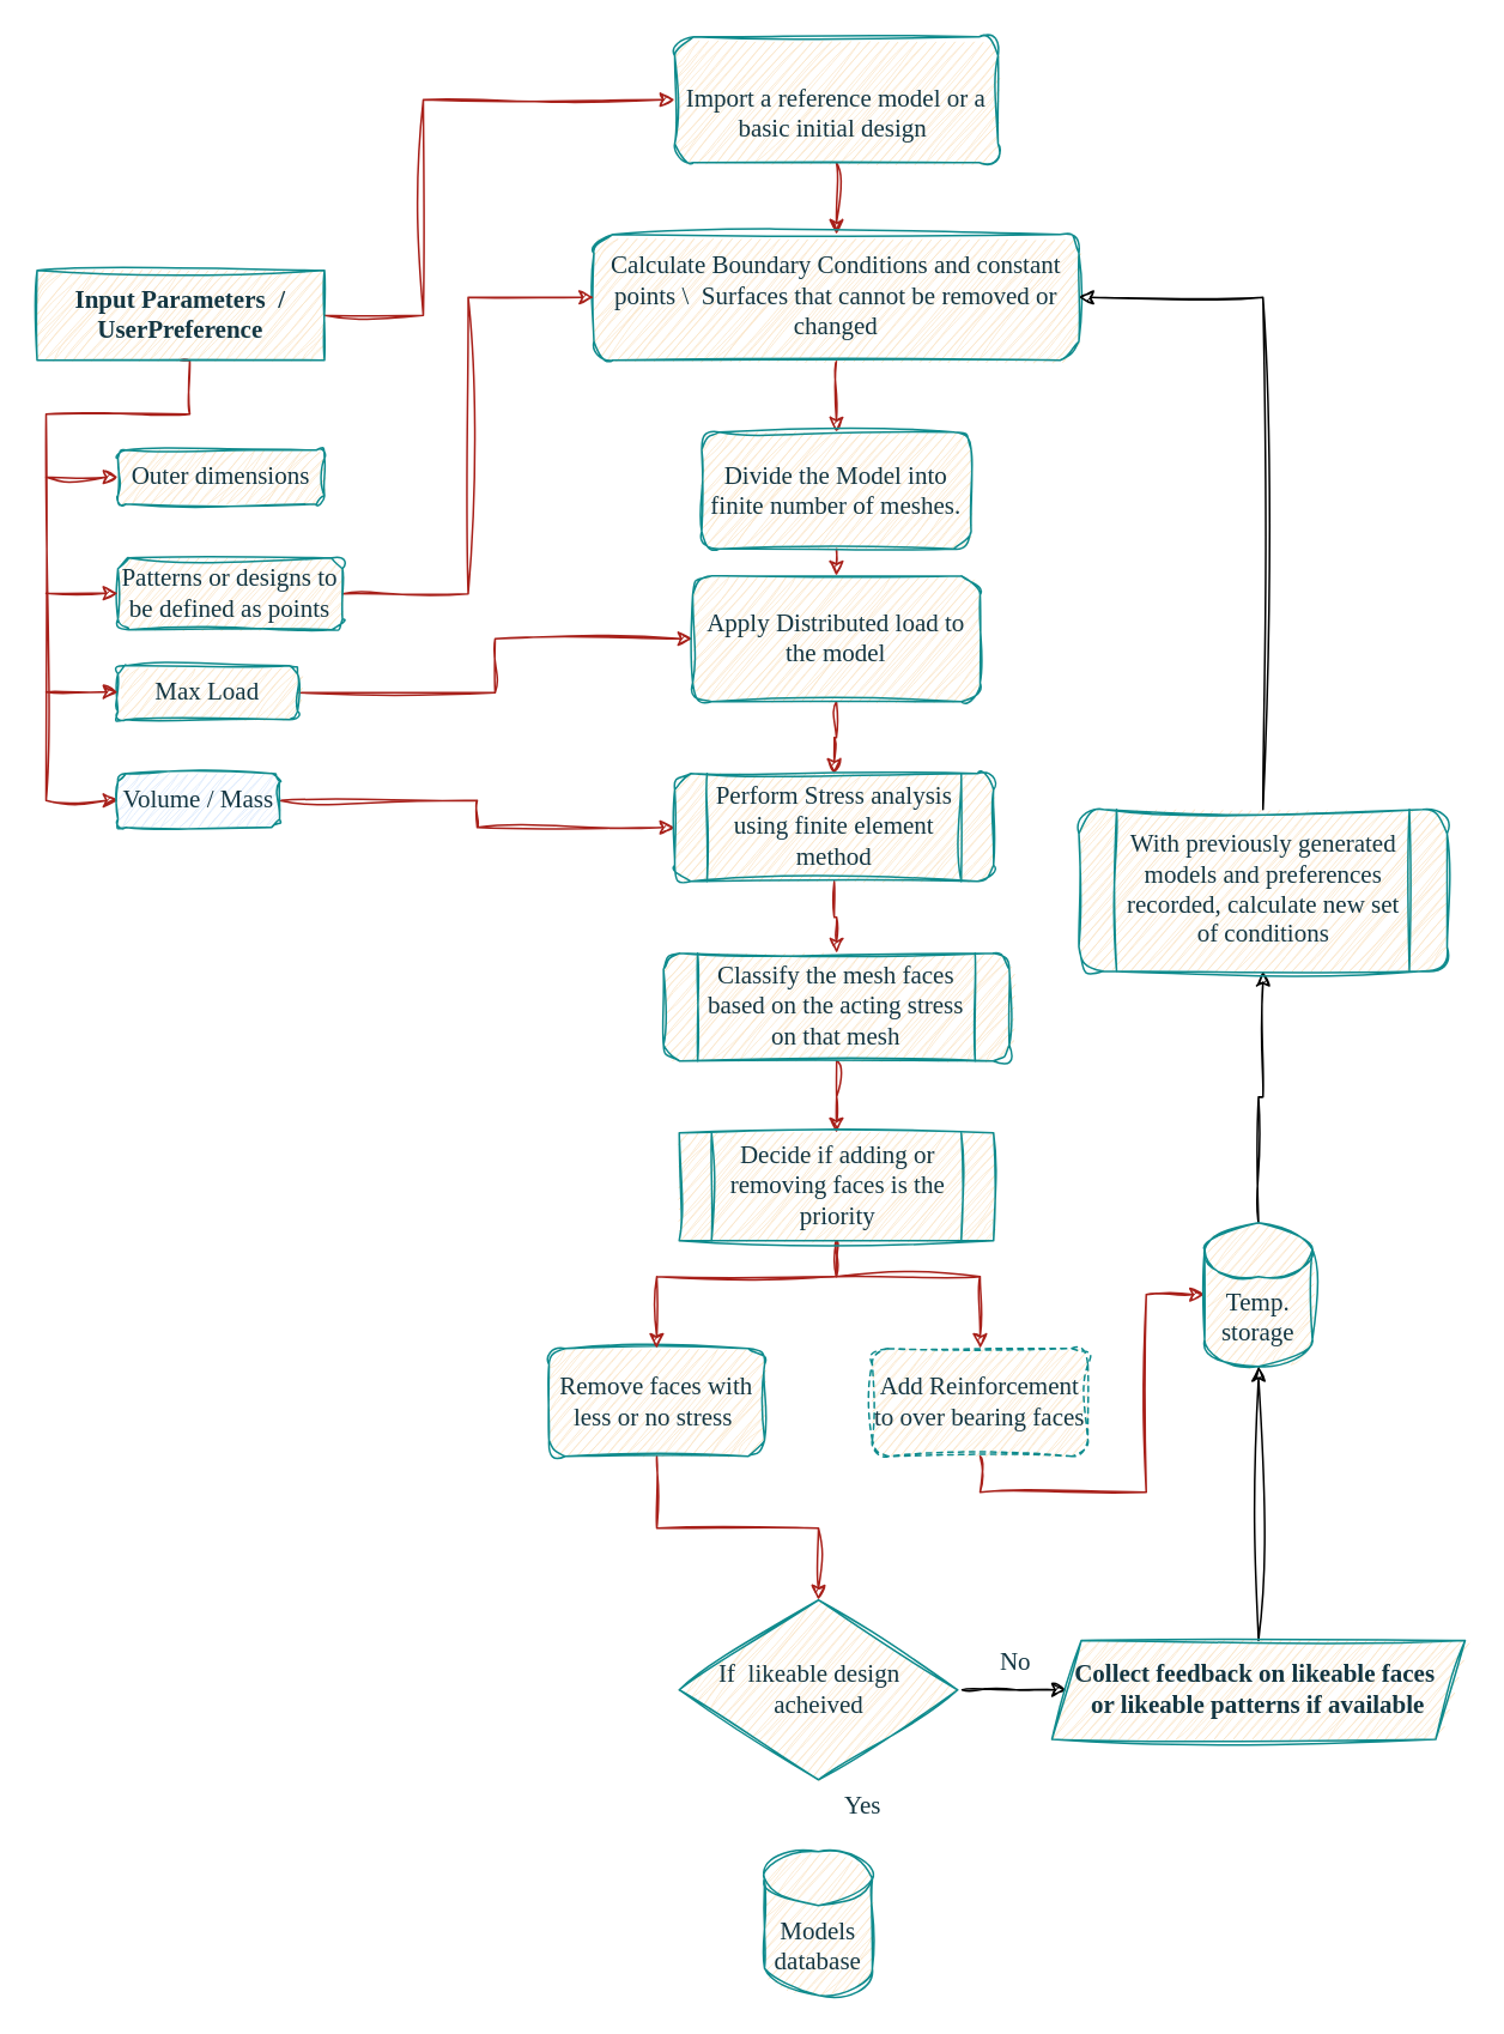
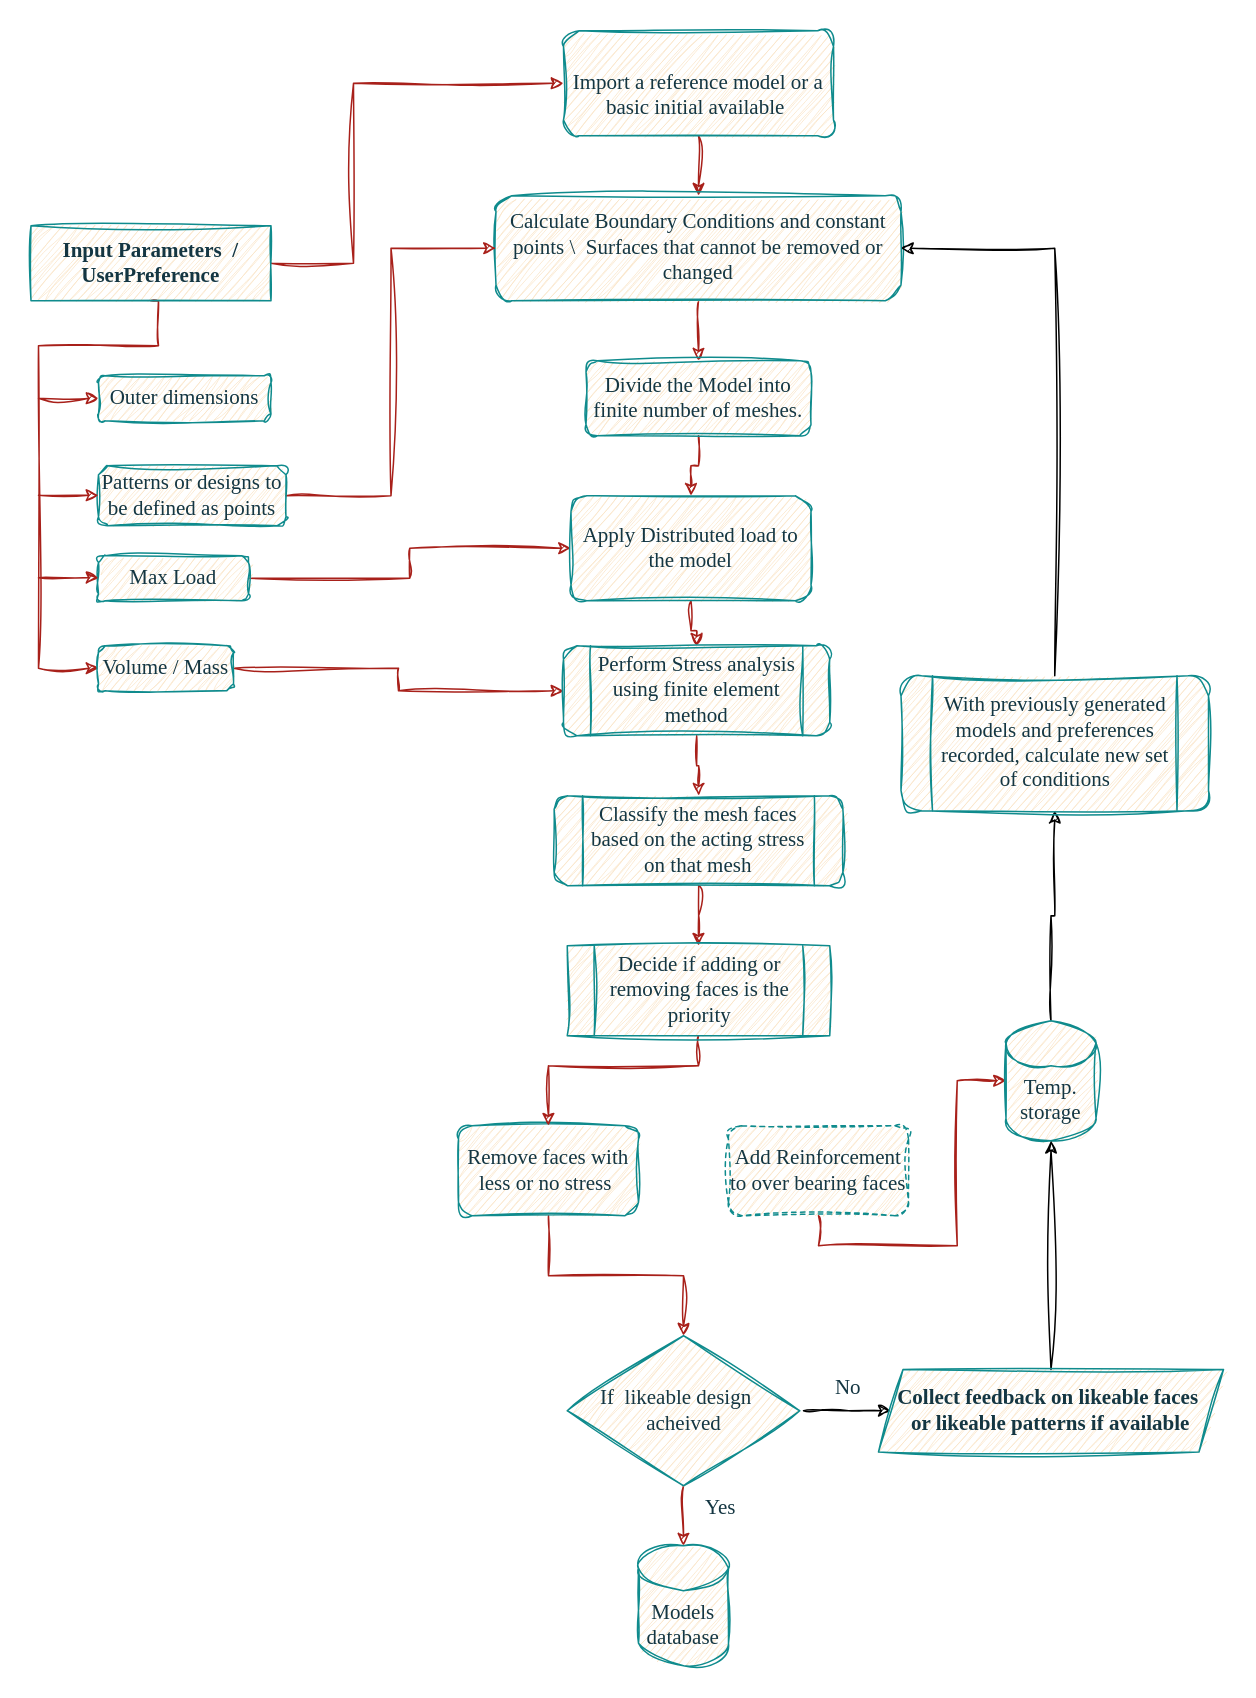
- <mxCell id="11" value="&lt;br style=&quot;font-size: 14px;&quot;&gt;&lt;span style=&quot;font-size: 14px; font-style: normal; font-variant-ligatures: normal; font-variant-caps: normal; letter-spacing: normal; orphans: 2; text-align: center; text-indent: 0px; text-transform: none; widows: 2; word-spacing: 0px; -webkit-text-stroke-width: 0px; text-decoration-thickness: initial; text-decoration-style: initial; text-decoration-color: initial; float: none; display: inline !important;&quot;&gt;Import a reference model or a basic initial design&amp;nbsp;&lt;/span&gt;" style="rounded=1;whiteSpace=wrap;html=1;labelBackgroundColor=none;fillColor=#FAE5C7;strokeColor=#0F8B8D;fontColor=#143642;sketch=1;curveFitting=1;jiggle=2;fontFamily=Times New Roman;fontSize=14;" parent="1" vertex="1"><mxGeometry x="375" y="20" width="180" height="70" as="geometry" /></mxCell>
+ <mxCell id="11" value="&lt;br style=&quot;font-size: 14px;&quot;&gt;&lt;span style=&quot;font-size: 14px; font-style: normal; font-variant-ligatures: normal; font-variant-caps: normal; letter-spacing: normal; orphans: 2; text-align: center; text-indent: 0px; text-transform: none; widows: 2; word-spacing: 0px; -webkit-text-stroke-width: 0px; text-decoration-thickness: initial; text-decoration-style: initial; text-decoration-color: initial; float: none; display: inline !important;&quot;&gt;Import a reference model or a basic initial available&amp;nbsp;&lt;/span&gt;" style="rounded=1;whiteSpace=wrap;html=1;labelBackgroundColor=none;fillColor=#FAE5C7;strokeColor=#0F8B8D;fontColor=#143642;sketch=1;curveFitting=1;jiggle=2;fontFamily=Times New Roman;fontSize=14;" parent="1" vertex="1"><mxGeometry x="375" y="20" width="180" height="70" as="geometry" /></mxCell>
- <mxCell id="15" value="Divide the Model into finite number of meshes." style="rounded=1;whiteSpace=wrap;html=1;labelBackgroundColor=none;fillColor=#FAE5C7;strokeColor=#0F8B8D;fontColor=#143642;sketch=1;curveFitting=1;jiggle=2;fontFamily=Times New Roman;fontSize=14;" parent="1" vertex="1"><mxGeometry x="390" y="240" width="150" height="65" as="geometry" /></mxCell>
+ <mxCell id="15" value="Divide the Model into finite number of meshes." style="rounded=1;whiteSpace=wrap;html=1;labelBackgroundColor=none;fillColor=#FAE5C7;strokeColor=#0F8B8D;fontColor=#143642;sketch=1;curveFitting=1;jiggle=2;fontFamily=Times New Roman;fontSize=14;" parent="1" vertex="1"><mxGeometry x="390" y="240" width="150" height="50" as="geometry" /></mxCell>
- <mxCell id="17" value="Apply Distributed load to the model" style="rounded=1;whiteSpace=wrap;html=1;labelBackgroundColor=none;fillColor=#FAE5C7;strokeColor=#0F8B8D;fontColor=#143642;sketch=1;curveFitting=1;jiggle=2;fontFamily=Times New Roman;fontSize=14;" parent="1" vertex="1"><mxGeometry x="385" y="320" width="160" height="70" as="geometry" /></mxCell>
+ <mxCell id="17" value="Apply Distributed load to the model" style="rounded=1;whiteSpace=wrap;html=1;labelBackgroundColor=none;fillColor=#FAE5C7;strokeColor=#0F8B8D;fontColor=#143642;sketch=1;curveFitting=1;jiggle=2;fontFamily=Times New Roman;fontSize=14;" parent="1" vertex="1"><mxGeometry x="380" y="330" width="160" height="70" as="geometry" /></mxCell>
- <mxCell id="7" value="Volume / Mass" style="rounded=1;whiteSpace=wrap;html=1;labelBackgroundColor=none;fillColor=#dae8fc;strokeColor=#0F8B8D;fontColor=#143642;sketch=1;curveFitting=1;jiggle=2;fontFamily=Times New Roman;fontSize=14;" parent="1" vertex="1"><mxGeometry x="65" y="430" width="90" height="30" as="geometry" /></mxCell>
+ <mxCell id="7" value="Volume / Mass" style="rounded=1;whiteSpace=wrap;html=1;labelBackgroundColor=none;fillColor=#FAE5C7;strokeColor=#0F8B8D;fontColor=#143642;sketch=1;curveFitting=1;jiggle=2;fontFamily=Times New Roman;fontSize=14;" parent="1" vertex="1"><mxGeometry x="65" y="430" width="90" height="30" as="geometry" /></mxCell>
- <mxCell id="38" style="edgeStyle=orthogonalEdgeStyle;rounded=0;orthogonalLoop=1;jettySize=auto;html=1;exitX=0.5;exitY=1;exitDx=0;exitDy=0;entryX=0.5;entryY=0;entryDx=0;entryDy=0;labelBackgroundColor=none;strokeColor=#A8201A;fontColor=default;sketch=1;curveFitting=1;jiggle=2;fontFamily=Times New Roman;fontSize=14;" parent="1" source="39" target="25" edge="1"><mxGeometry relative="1" as="geometry"><Array as="points"><mxPoint x="465" y="710" /><mxPoint x="545" y="710" /></Array></mxGeometry></mxCell>
+ <mxCell id="26" style="edgeStyle=orthogonalEdgeStyle;rounded=0;orthogonalLoop=1;jettySize=auto;html=1;exitX=0.5;exitY=1;exitDx=0;exitDy=0;entryX=0.5;entryY=0;entryDx=0;entryDy=0;entryPerimeter=0;labelBackgroundColor=none;strokeColor=#A8201A;fontColor=default;sketch=1;curveFitting=1;jiggle=2;fontFamily=Times New Roman;fontSize=14;" parent="1" source="27" target="30" edge="1"><mxGeometry relative="1" as="geometry" /></mxCell>
